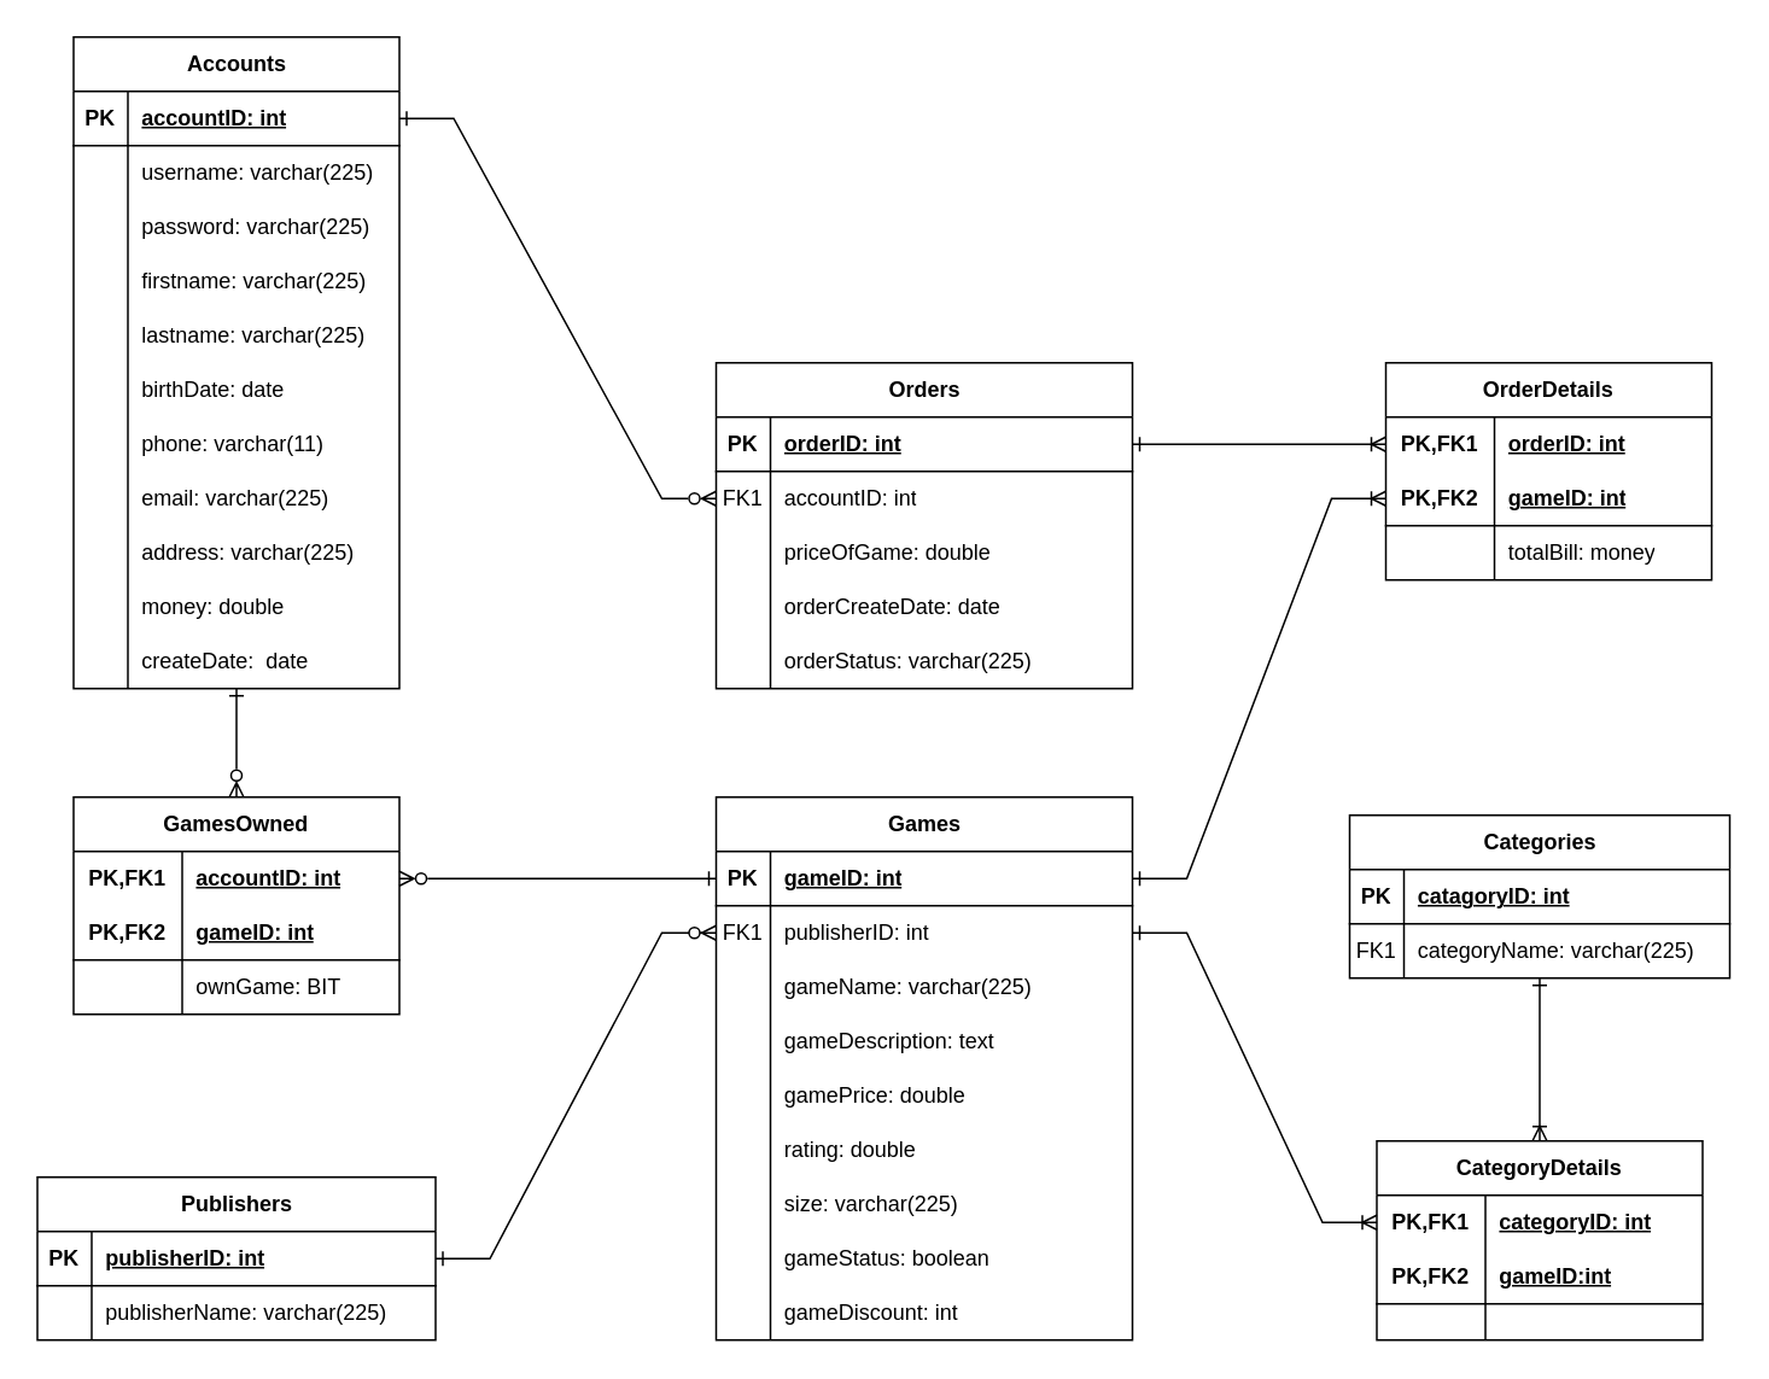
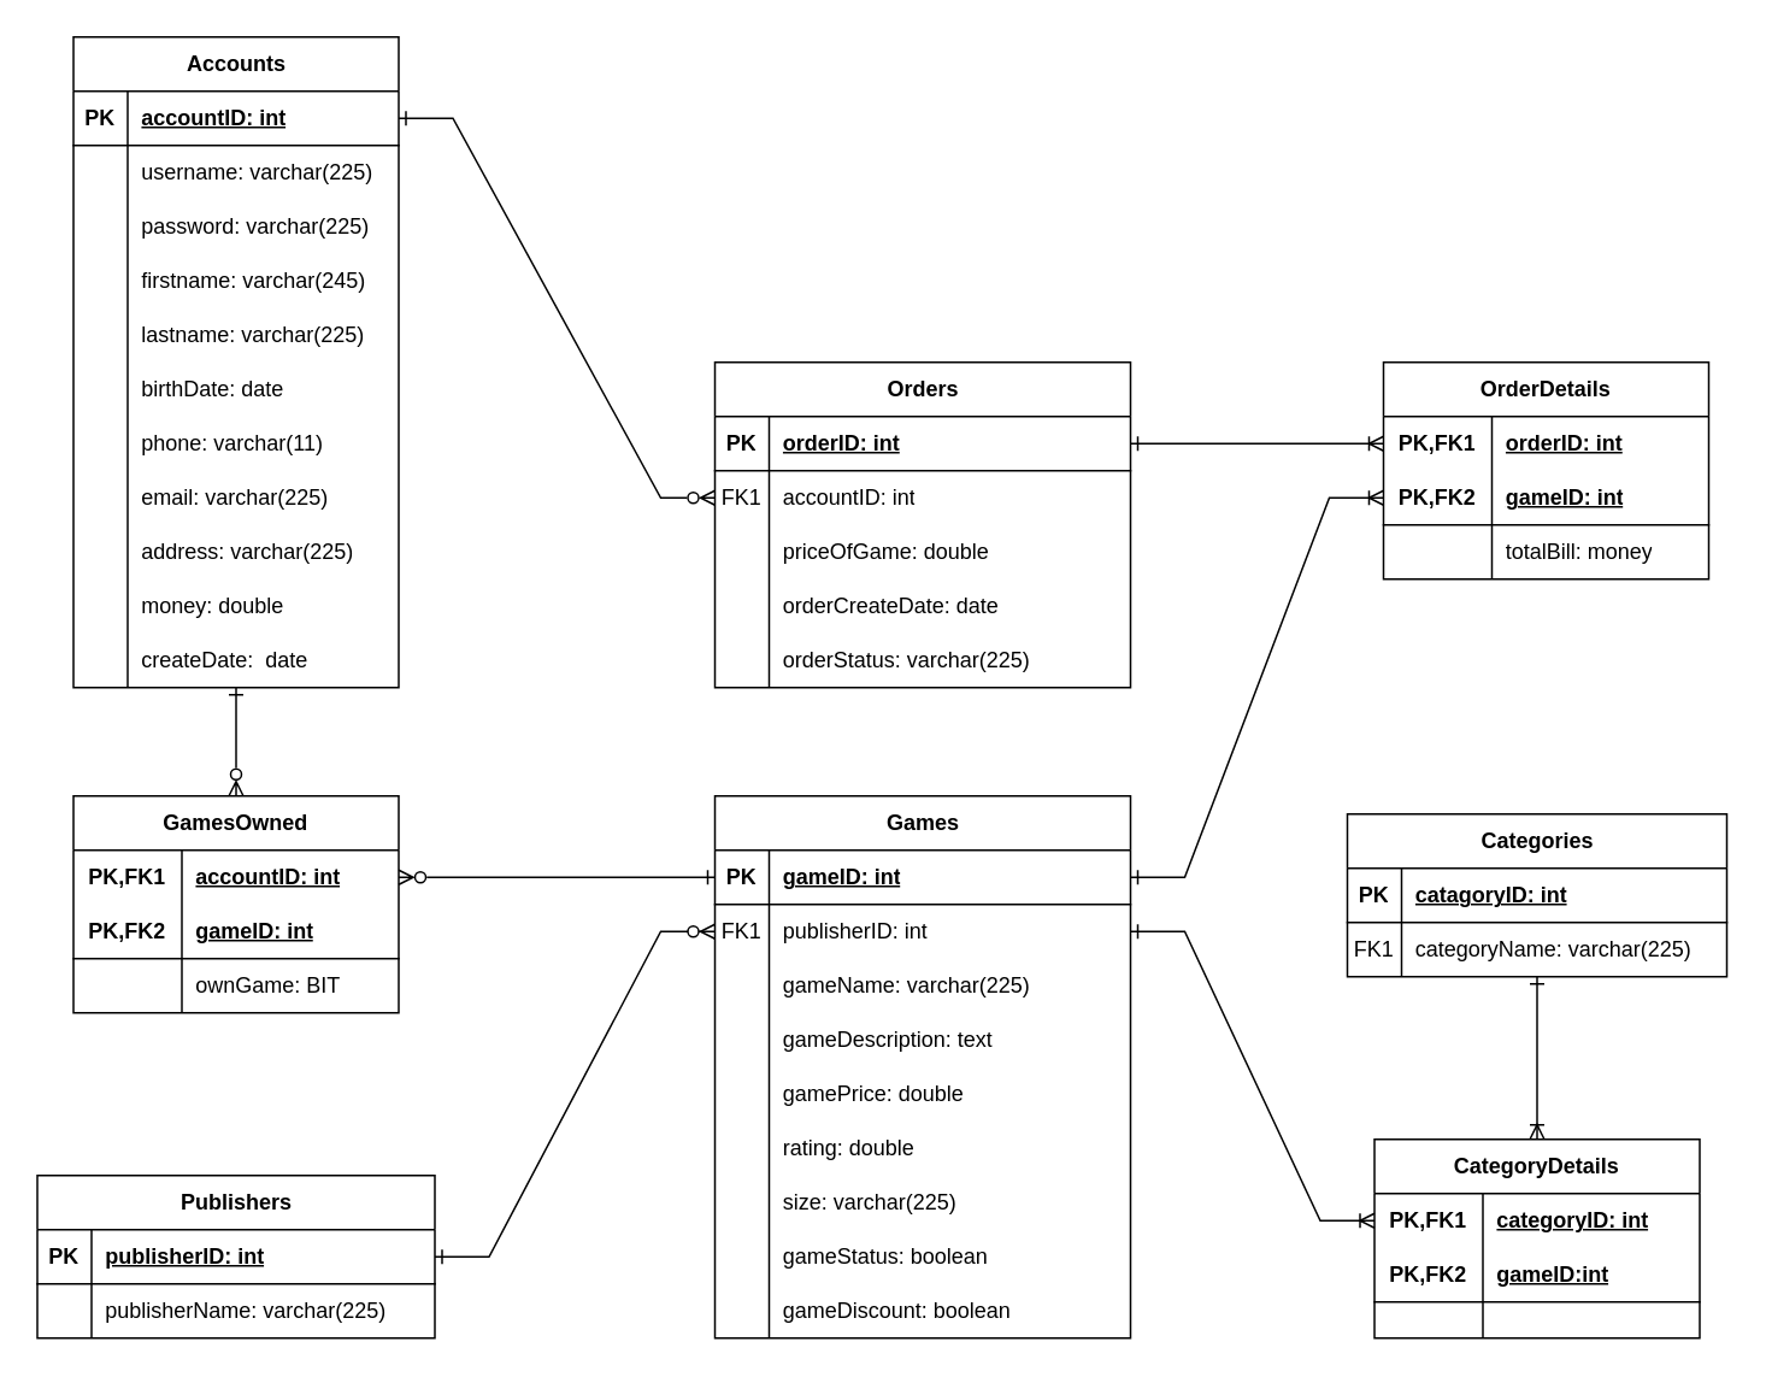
- <mxCell id="14" value="firstname: varchar(225)" style="shape=partialRectangle;connectable=0;fillColor=none;top=0;left=0;bottom=0;right=0;align=left;spacingLeft=6;overflow=hidden;whiteSpace=wrap;html=1;" parent="12" vertex="1"><mxGeometry x="30" width="150" height="30" as="geometry"><mxRectangle width="150" height="30" as="alternateBounds" /></mxGeometry></mxCell>
+ <mxCell id="14" value="firstname: varchar(245)" style="shape=partialRectangle;connectable=0;fillColor=none;top=0;left=0;bottom=0;right=0;align=left;spacingLeft=6;overflow=hidden;whiteSpace=wrap;html=1;" parent="12" vertex="1"><mxGeometry x="30" width="150" height="30" as="geometry"><mxRectangle width="150" height="30" as="alternateBounds" /></mxGeometry></mxCell>
- <mxCell id="79" value="gameDiscount: int" style="shape=partialRectangle;connectable=0;fillColor=none;top=0;left=0;bottom=0;right=0;align=left;spacingLeft=6;overflow=hidden;whiteSpace=wrap;html=1;" parent="77" vertex="1"><mxGeometry x="30" width="200" height="30" as="geometry"><mxRectangle width="200" height="30" as="alternateBounds" /></mxGeometry></mxCell>
+ <mxCell id="79" value="gameDiscount: boolean" style="shape=partialRectangle;connectable=0;fillColor=none;top=0;left=0;bottom=0;right=0;align=left;spacingLeft=6;overflow=hidden;whiteSpace=wrap;html=1;" parent="77" vertex="1"><mxGeometry x="30" width="200" height="30" as="geometry"><mxRectangle width="200" height="30" as="alternateBounds" /></mxGeometry></mxCell>
